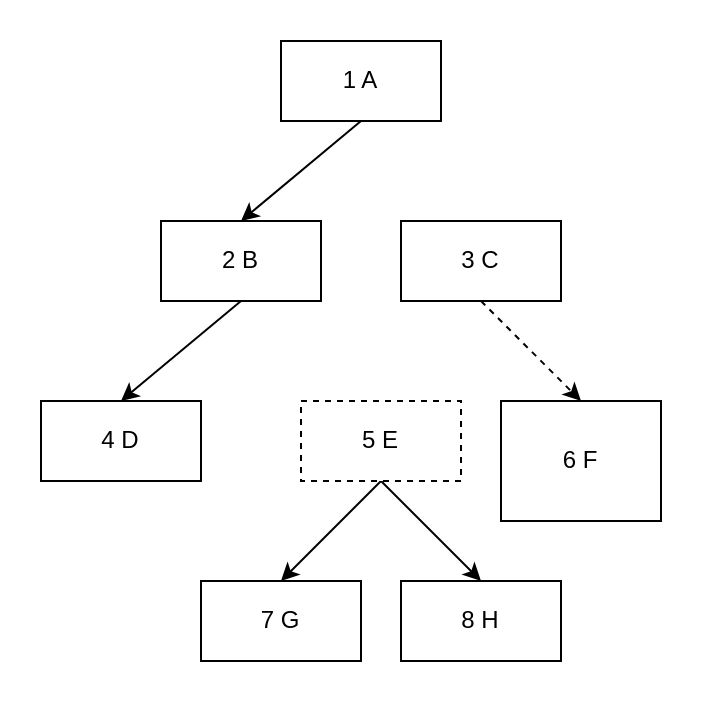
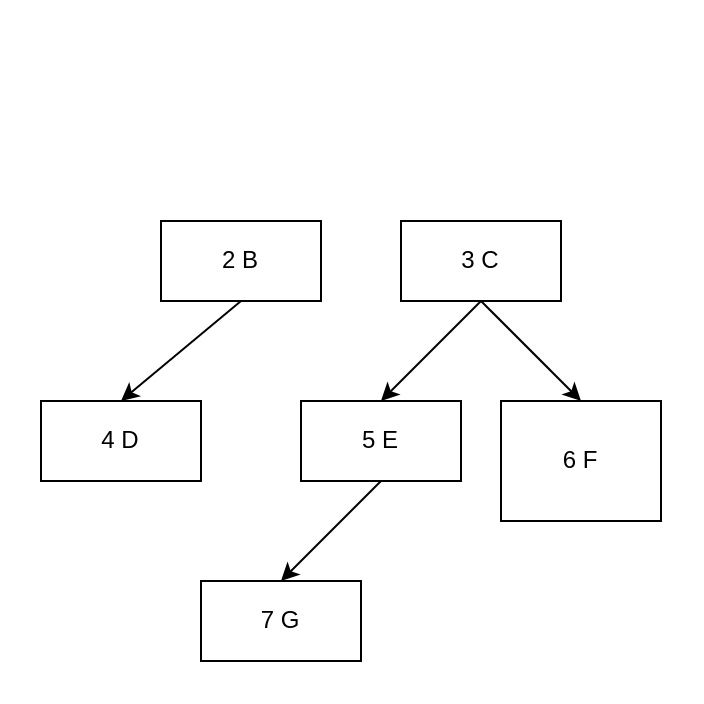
- <mxCell id="3" value="1 A" style="rounded=0;whiteSpace=wrap;html=1;" vertex="1" parent="1"><mxGeometry x="140" y="20" width="80" height="40" as="geometry" /></mxCell>
- <mxCell id="2" style="edgeStyle=none;html=1;exitX=0.5;exitY=1;exitDx=0;exitDy=0;entryX=0.5;entryY=0;entryDx=0;entryDy=0;" edge="1" parent="1" source="3" target="8"><mxGeometry relative="1" as="geometry" /></mxCell>
+ <mxCell id="4" style="edgeStyle=none;html=1;exitX=0.5;exitY=1;exitDx=0;exitDy=0;entryX=0.5;entryY=0;entryDx=0;entryDy=0;" edge="1" parent="1" source="6" target="12"><mxGeometry relative="1" as="geometry" /></mxCell>
- <mxCell id="5" style="edgeStyle=none;html=1;exitX=0.5;exitY=1;exitDx=0;exitDy=0;entryX=0.5;entryY=0;entryDx=0;entryDy=0;dashed=1;" edge="1" parent="1" source="6" target="13"><mxGeometry relative="1" as="geometry" /></mxCell>
+ <mxCell id="5" style="edgeStyle=none;html=1;exitX=0.5;exitY=1;exitDx=0;exitDy=0;entryX=0.5;entryY=0;entryDx=0;entryDy=0;" edge="1" parent="1" source="6" target="13"><mxGeometry relative="1" as="geometry" /></mxCell>
- <mxCell id="12" value="5 E" style="whiteSpace=wrap;html=1;rounded=0;dashed=1;" vertex="1" parent="1"><mxGeometry x="150" y="200" width="80" height="40" as="geometry" /></mxCell>
+ <mxCell id="12" value="5 E" style="whiteSpace=wrap;html=1;rounded=0;" vertex="1" parent="1"><mxGeometry x="150" y="200" width="80" height="40" as="geometry" /></mxCell>
- <mxCell id="11" style="edgeStyle=none;html=1;exitX=0.5;exitY=1;exitDx=0;exitDy=0;entryX=0.5;entryY=0;entryDx=0;entryDy=0;" edge="1" parent="1" source="12" target="15"><mxGeometry relative="1" as="geometry" /></mxCell>
- <mxCell id="15" value="8 H" style="rounded=0;whiteSpace=wrap;html=1;" vertex="1" parent="1"><mxGeometry x="200" y="290" width="80" height="40" as="geometry" /></mxCell>
